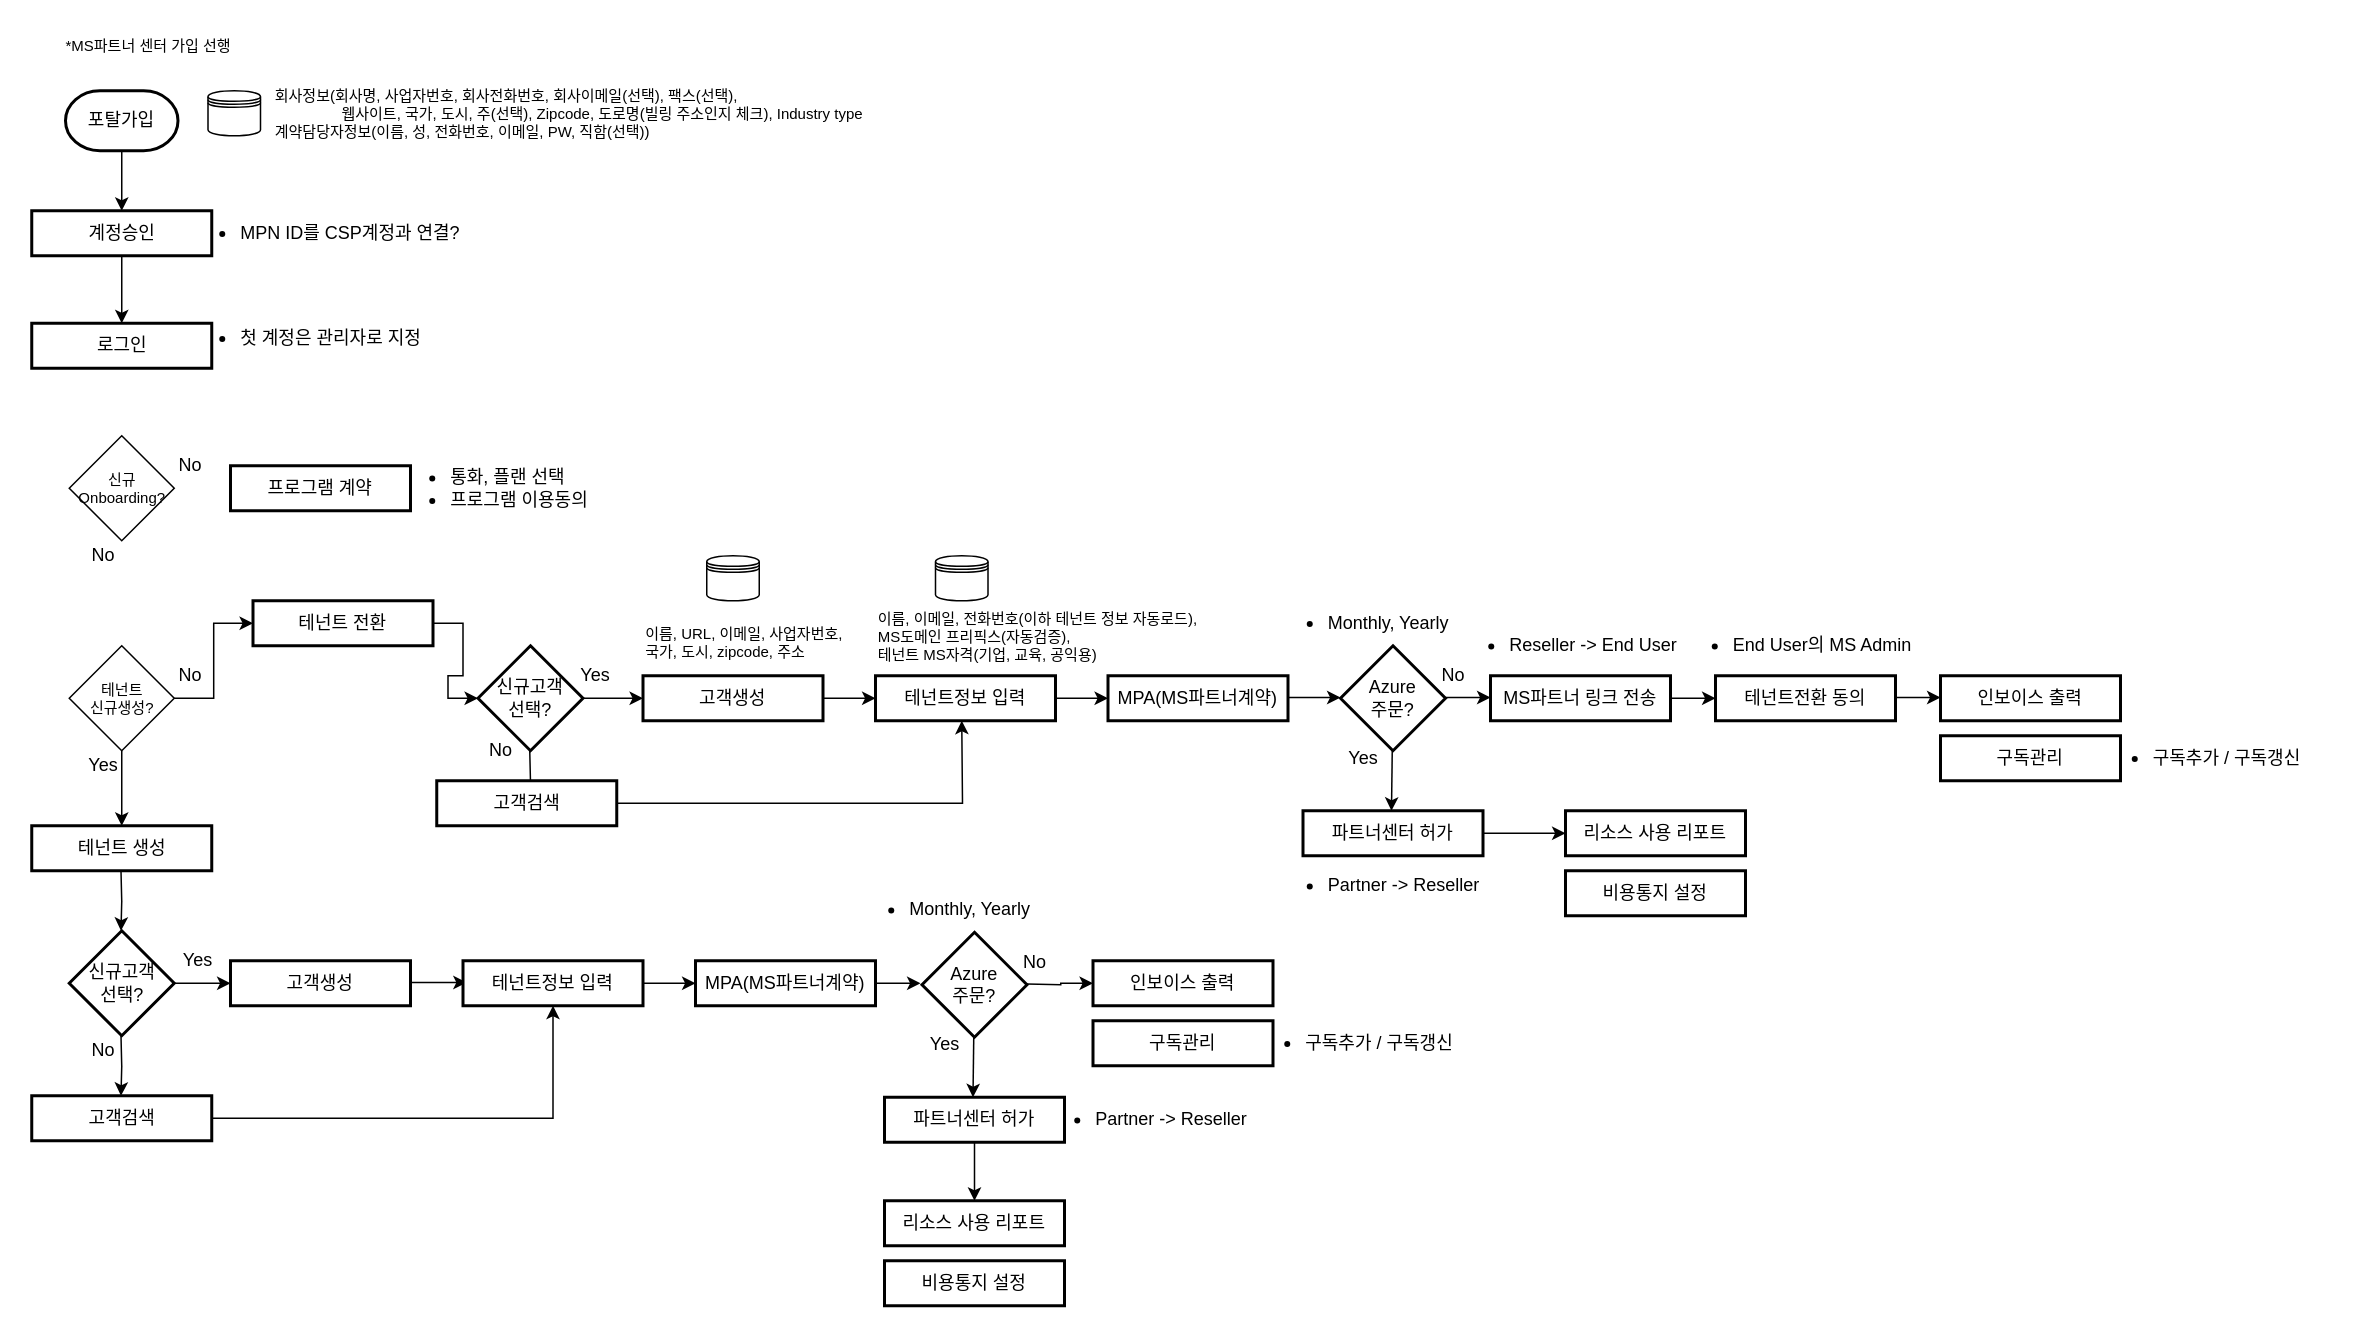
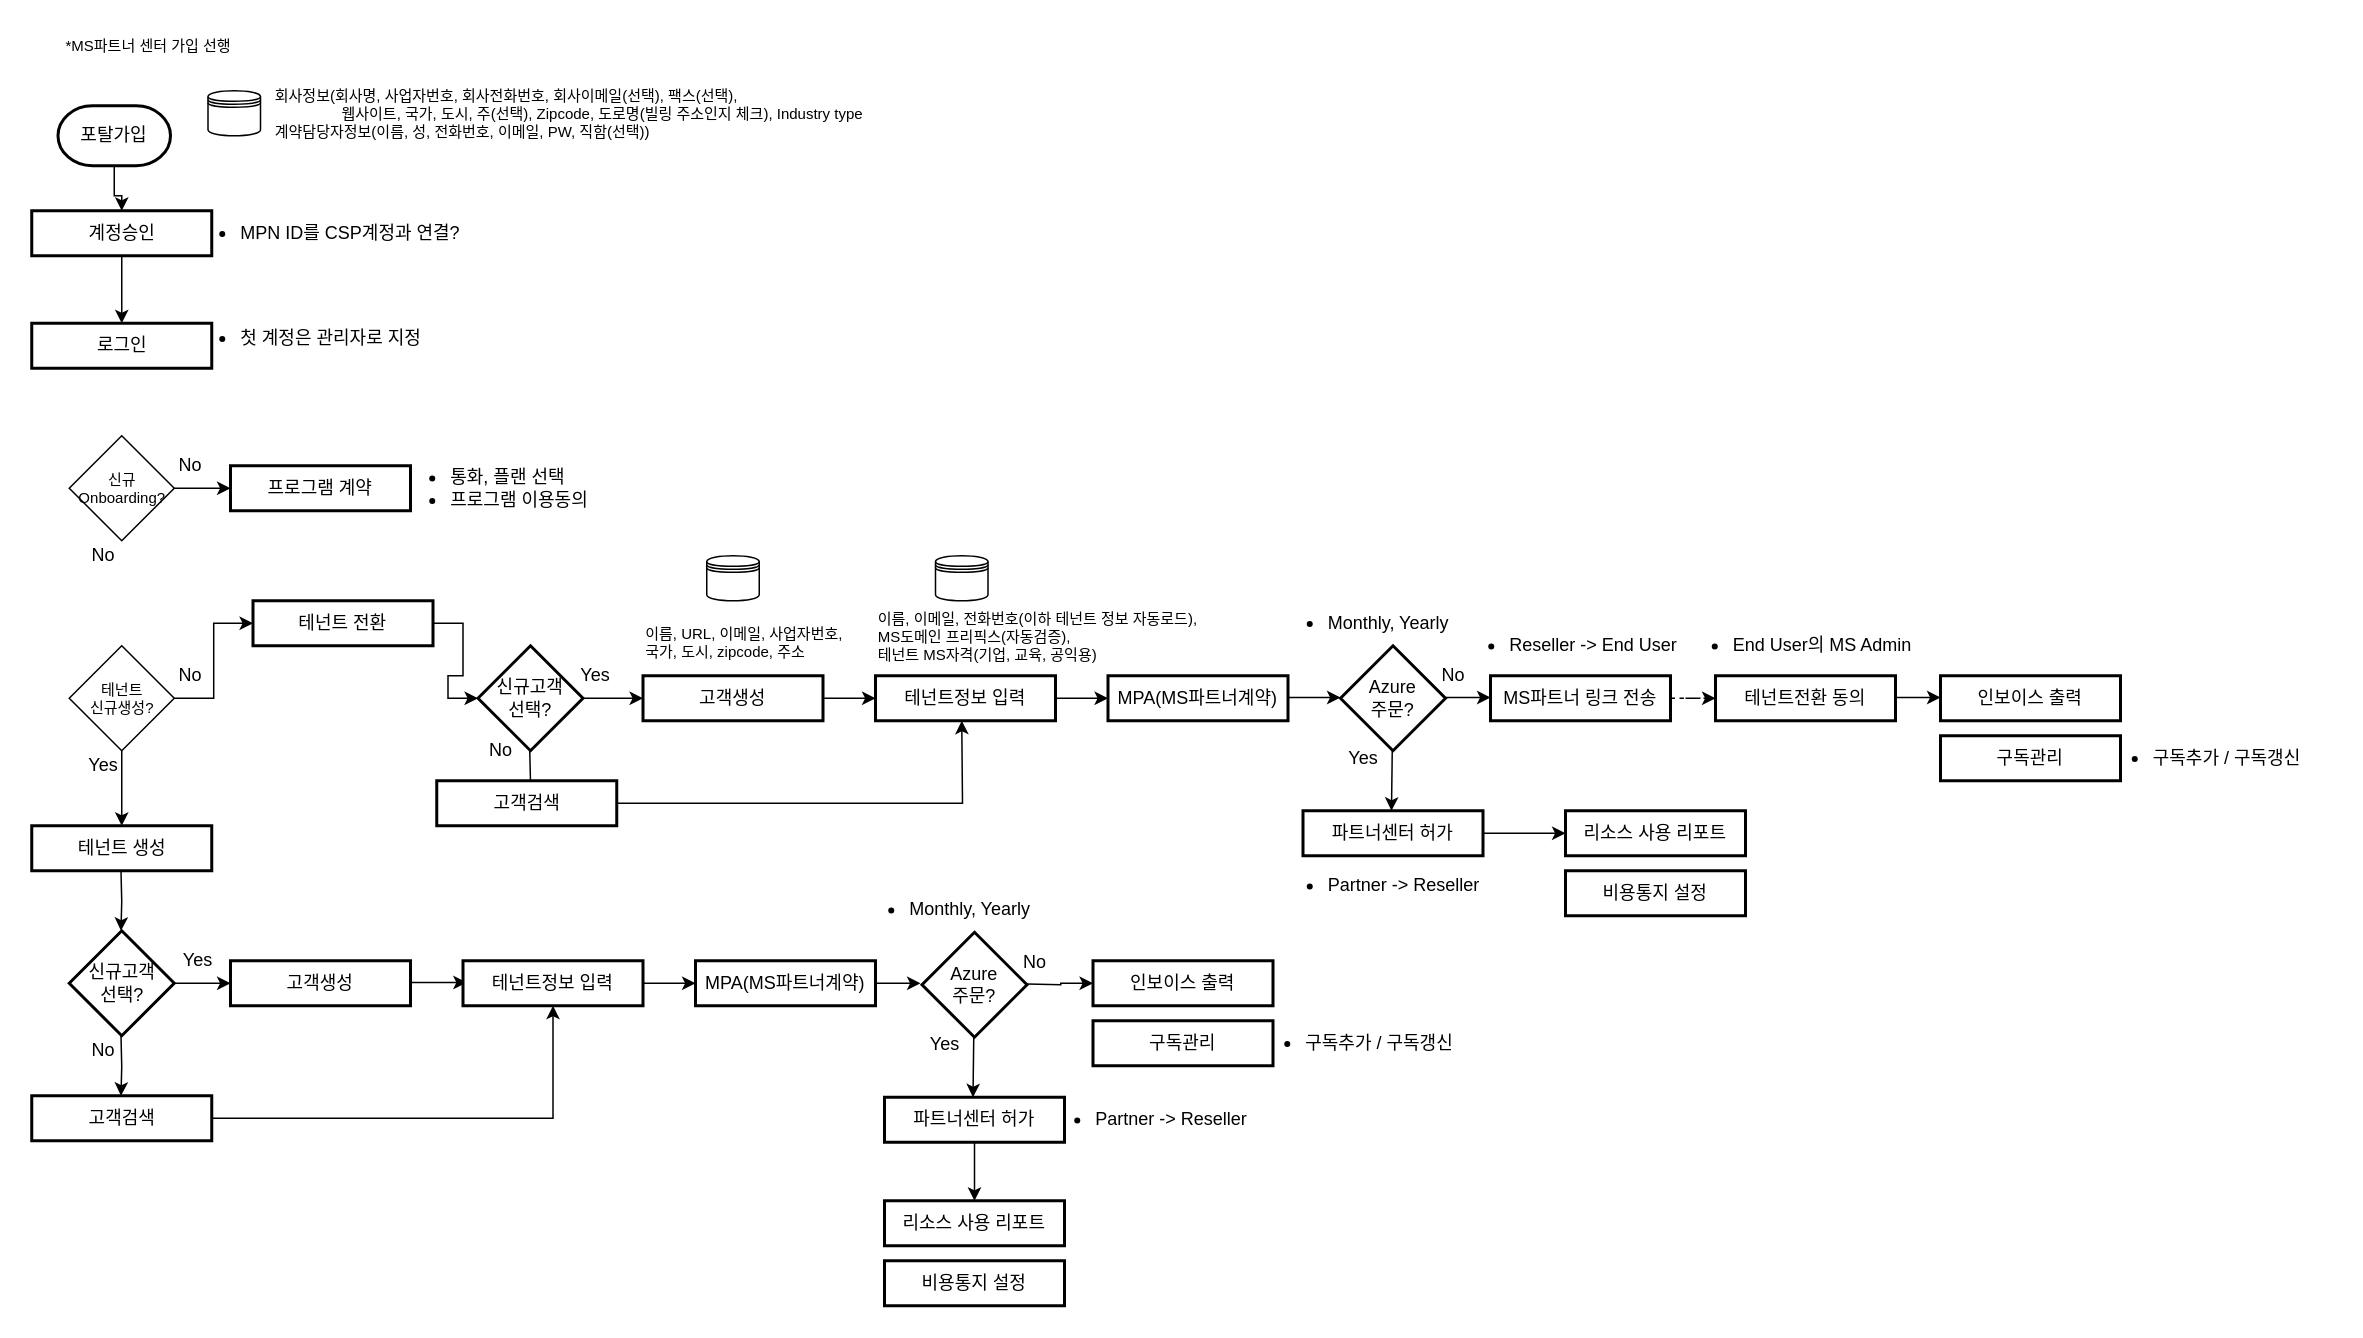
- <mxCell id="3" value="포탈가입" style="strokeWidth=2;html=1;shape=mxgraph.flowchart.terminator;whiteSpace=wrap;" parent="1" vertex="1"><mxGeometry x="43" y="60" width="75" height="40" as="geometry" /></mxCell>
+ <mxCell id="3" value="포탈가입" style="strokeWidth=2;html=1;shape=mxgraph.flowchart.terminator;whiteSpace=wrap;" parent="1" vertex="1"><mxGeometry x="38" y="70" width="75" height="40" as="geometry" /></mxCell>
+ <mxCell id="62" value="" style="edgeStyle=orthogonalEdgeStyle;rounded=0;orthogonalLoop=1;jettySize=auto;html=1;" edge="1" parent="1" source="63" target="64"><mxGeometry relative="1" as="geometry" /></mxCell>
- <mxCell id="55" value="" style="edgeStyle=orthogonalEdgeStyle;rounded=0;orthogonalLoop=1;jettySize=auto;html=1;fontSize=10;" parent="1" source="56" target="52" edge="1"><mxGeometry relative="1" as="geometry" /></mxCell>
+ <mxCell id="55" value="" style="edgeStyle=orthogonalEdgeStyle;rounded=0;orthogonalLoop=1;jettySize=auto;html=1;fontSize=10;dashed=1;" parent="1" source="56" target="52" edge="1"><mxGeometry relative="1" as="geometry" /></mxCell>
